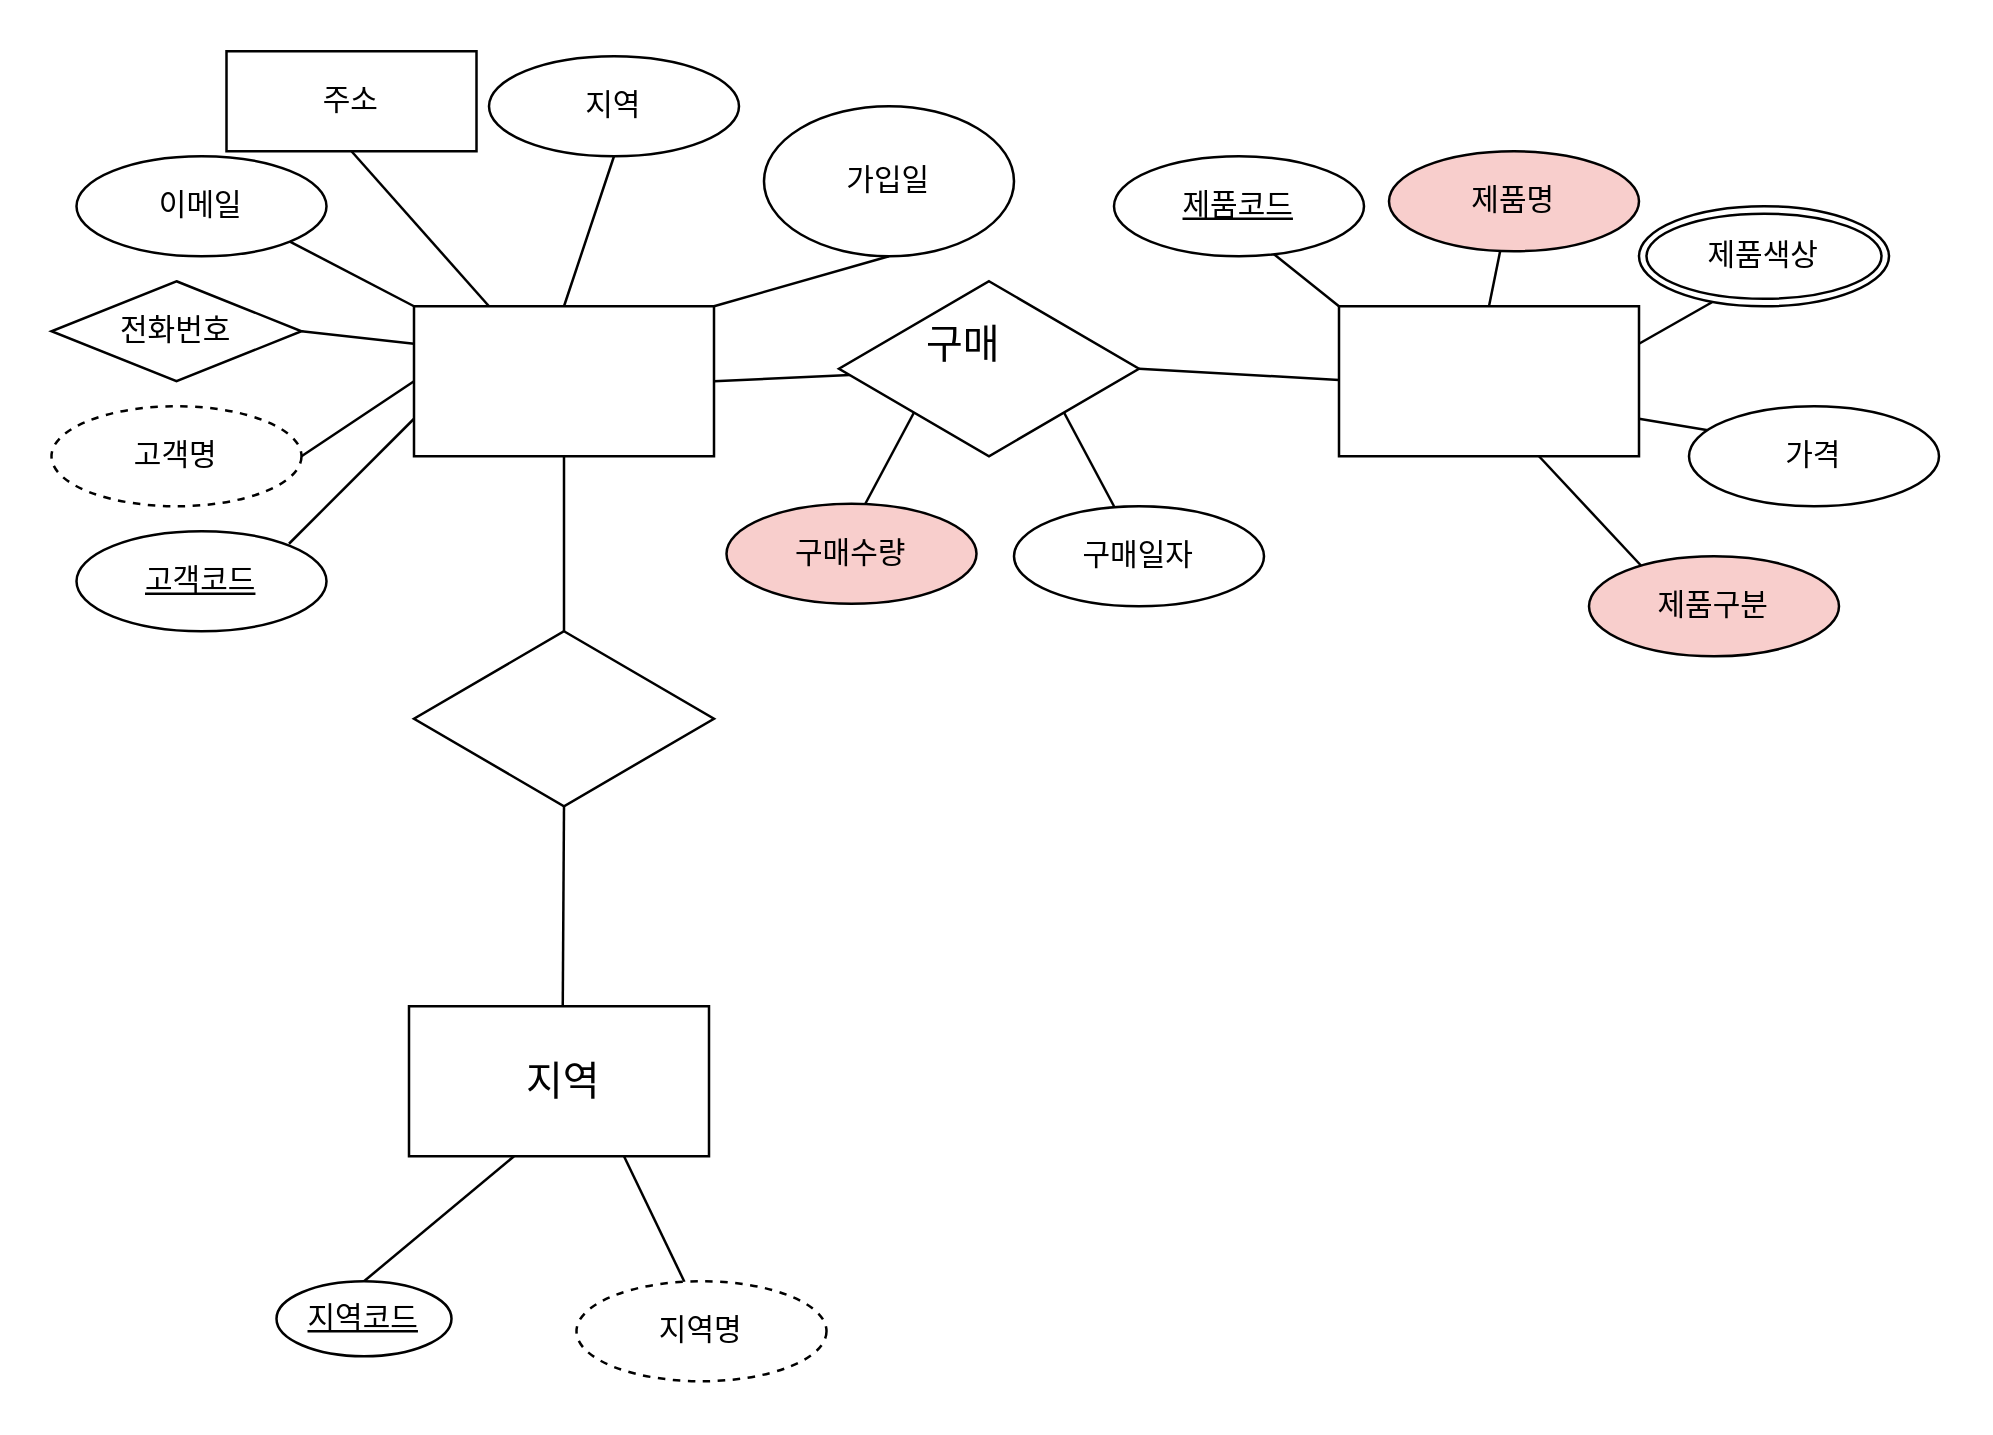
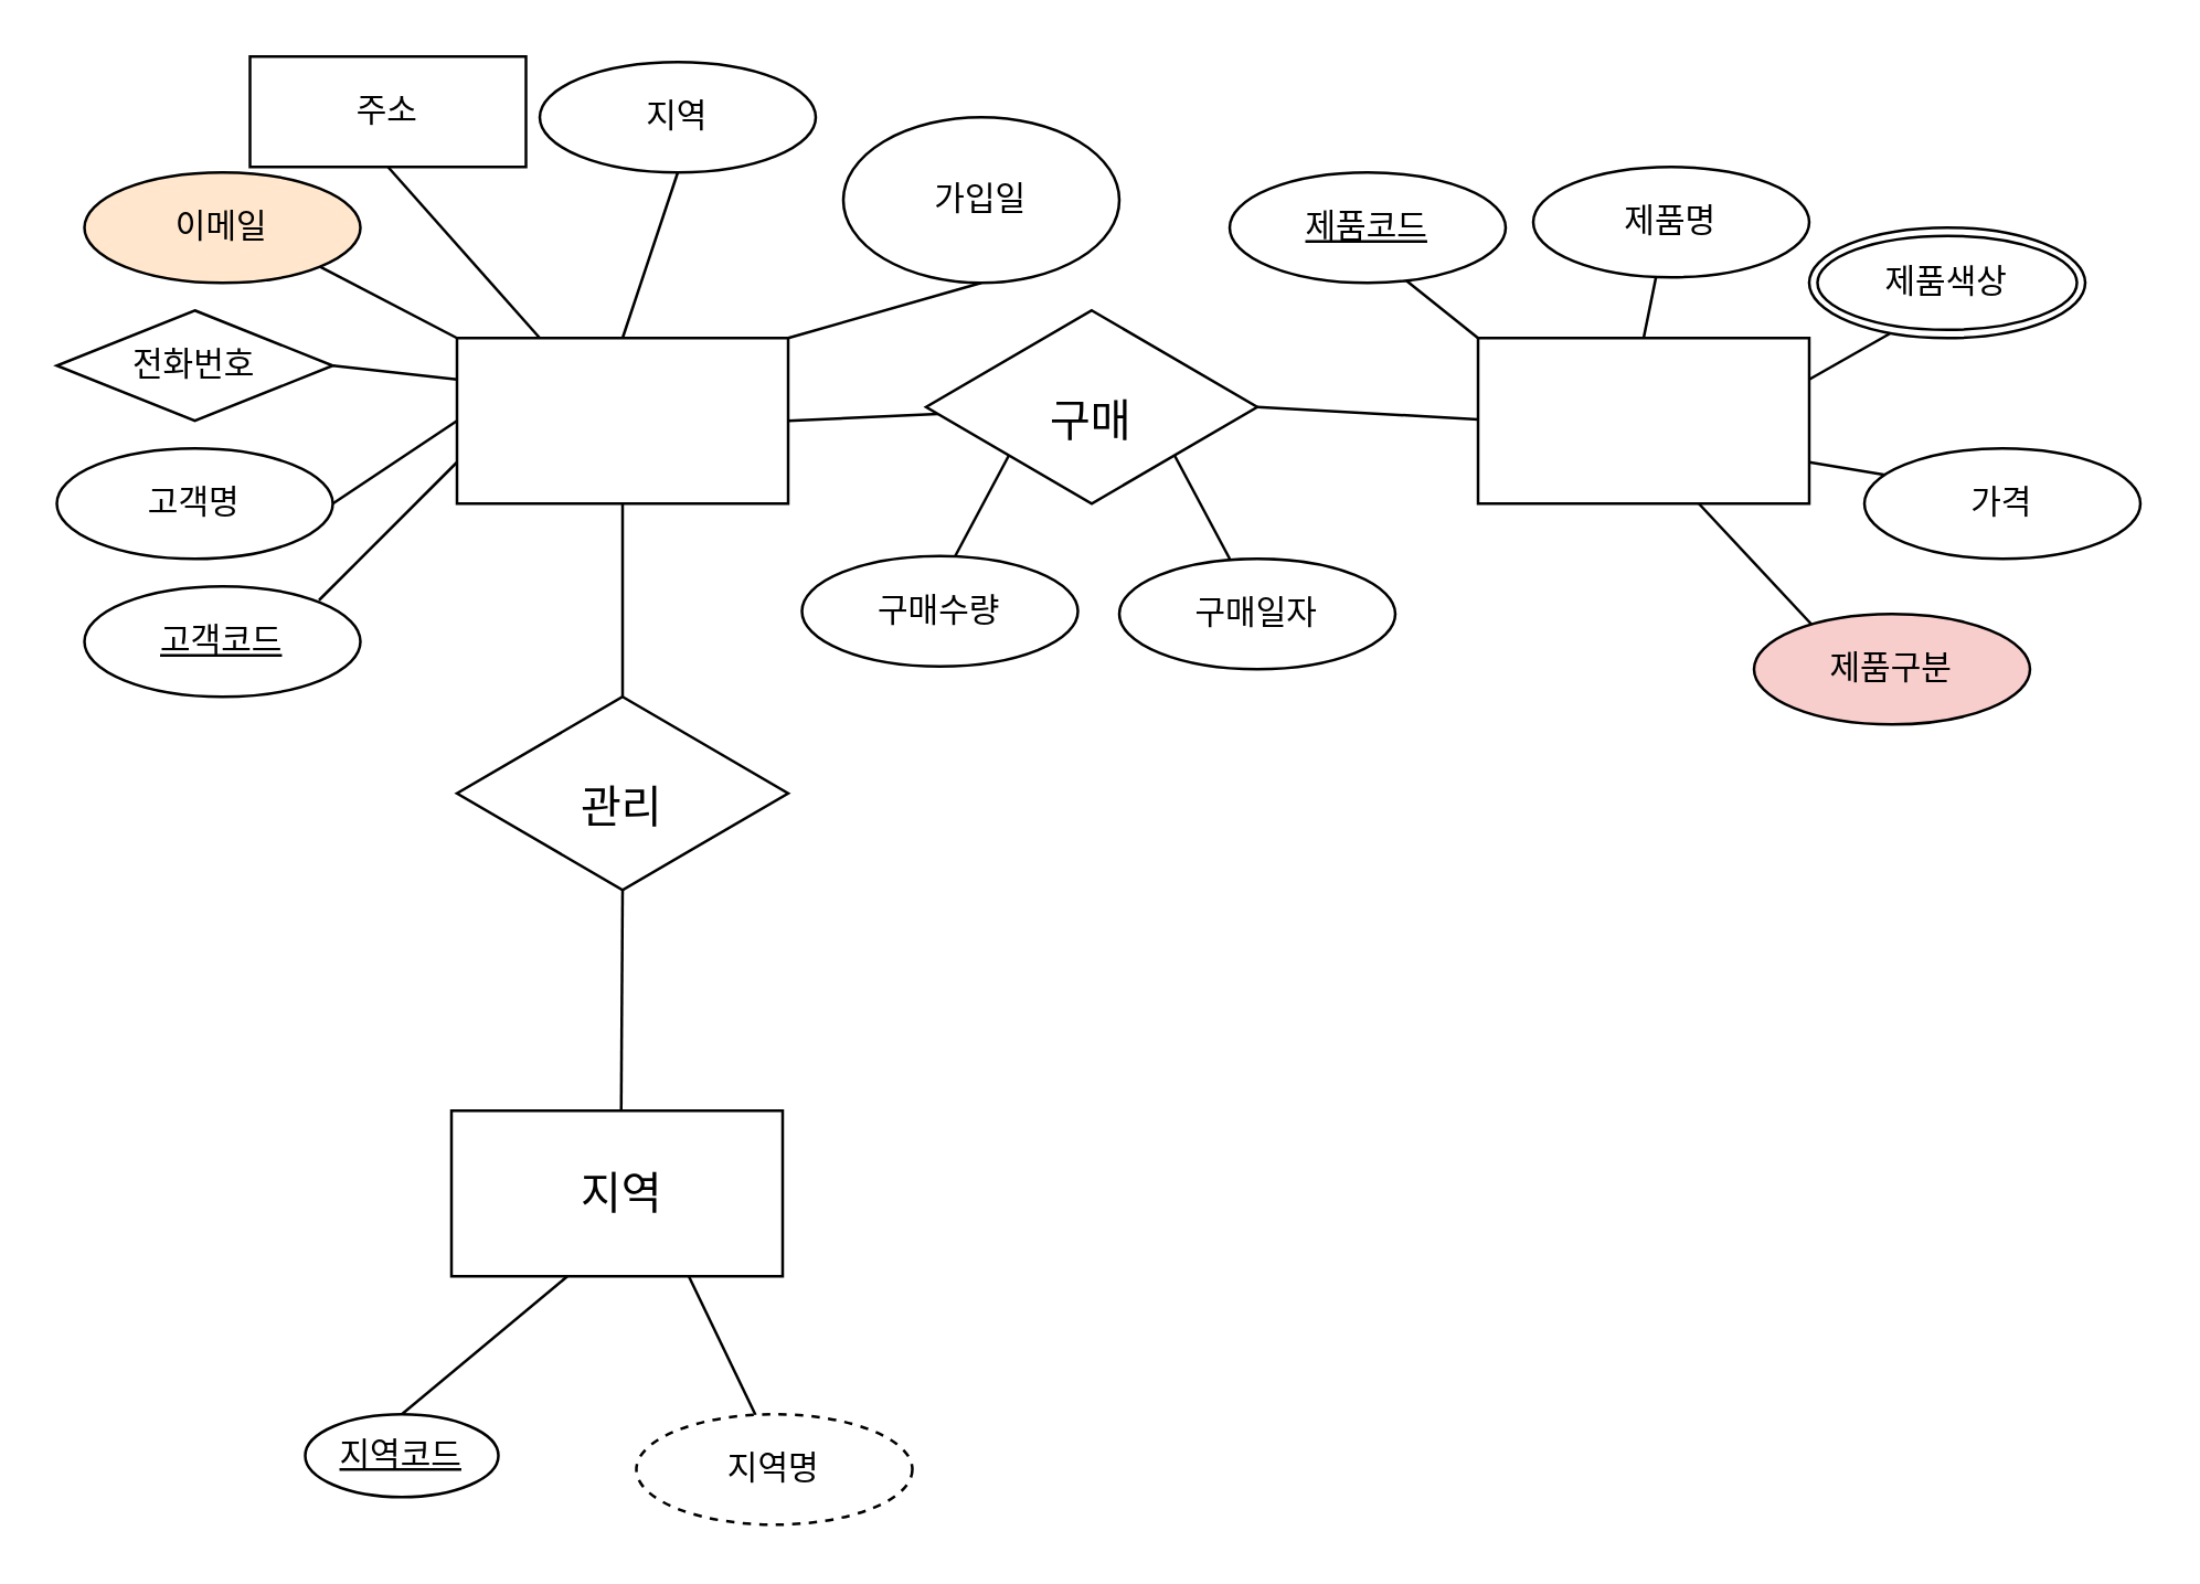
- <mxCell id="35" value="제품명" style="ellipse;whiteSpace=wrap;html=1;align=center;fillColor=#f8cecc;" vertex="1" parent="1"><mxGeometry x="555" y="60" width="100" height="40" as="geometry" /></mxCell>
+ <mxCell id="35" value="제품명" style="ellipse;whiteSpace=wrap;html=1;align=center;" vertex="1" parent="1"><mxGeometry x="555" y="60" width="100" height="40" as="geometry" /></mxCell>
- <mxCell id="44" value="이메일" style="ellipse;whiteSpace=wrap;html=1;align=center;" vertex="1" parent="1"><mxGeometry x="30" y="62" width="100" height="40" as="geometry" /></mxCell>
+ <mxCell id="44" value="이메일" style="ellipse;whiteSpace=wrap;html=1;align=center;fillColor=#ffe6cc;" vertex="1" parent="1"><mxGeometry x="30" y="62" width="100" height="40" as="geometry" /></mxCell>
- <mxCell id="7" value="구매" style="text;strokeColor=none;fillColor=none;html=1;align=center;verticalAlign=middle;whiteSpace=wrap;rounded=0;fontSize=16;" vertex="1" parent="1"><mxGeometry x="355" y="122" width="60" height="30" as="geometry" /></mxCell>
+ <mxCell id="7" value="구매" style="text;strokeColor=none;fillColor=none;html=1;align=center;verticalAlign=middle;whiteSpace=wrap;rounded=0;fontSize=16;" vertex="1" parent="1"><mxGeometry x="365" y="137" width="60" height="30" as="geometry" /></mxCell>
- <mxCell id="46" value="고객명" style="ellipse;whiteSpace=wrap;html=1;align=center;dashed=1;" vertex="1" parent="1"><mxGeometry x="20" y="162" width="100" height="40" as="geometry" /></mxCell>
+ <mxCell id="46" value="고객명" style="ellipse;whiteSpace=wrap;html=1;align=center;" vertex="1" parent="1"><mxGeometry x="20" y="162" width="100" height="40" as="geometry" /></mxCell>
- <mxCell id="40" value="구매수량" style="ellipse;whiteSpace=wrap;html=1;align=center;fillColor=#f8cecc;" vertex="1" parent="1"><mxGeometry x="290" y="201" width="100" height="40" as="geometry" /></mxCell>
+ <mxCell id="40" value="구매수량" style="ellipse;whiteSpace=wrap;html=1;align=center;" vertex="1" parent="1"><mxGeometry x="290" y="201" width="100" height="40" as="geometry" /></mxCell>
+ <mxCell id="23" value="관리" style="text;strokeColor=none;fillColor=none;html=1;align=center;verticalAlign=middle;whiteSpace=wrap;rounded=0;fontSize=16;" vertex="1" parent="1"><mxGeometry x="195" y="277" width="60" height="30" as="geometry" /></mxCell>
